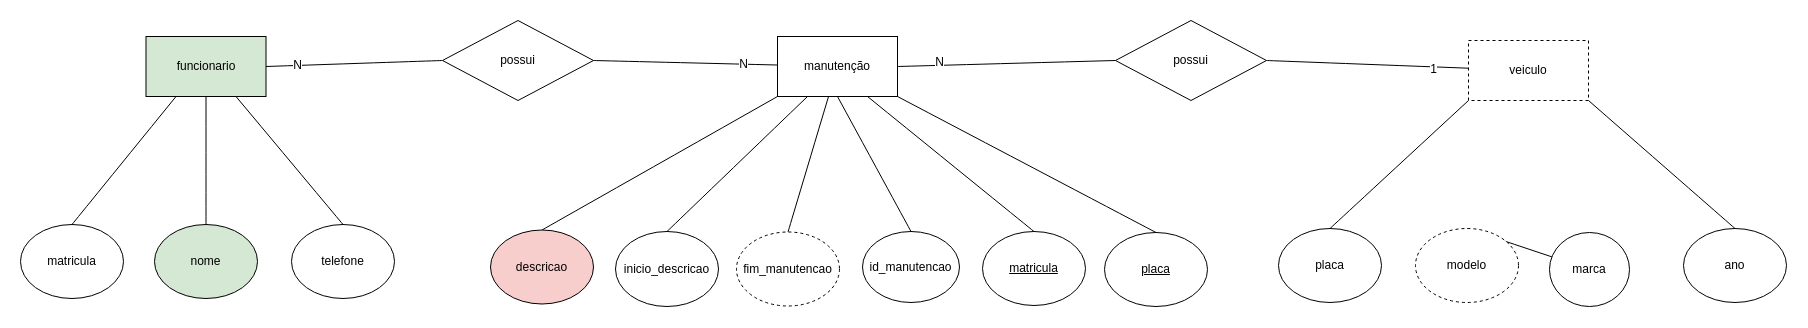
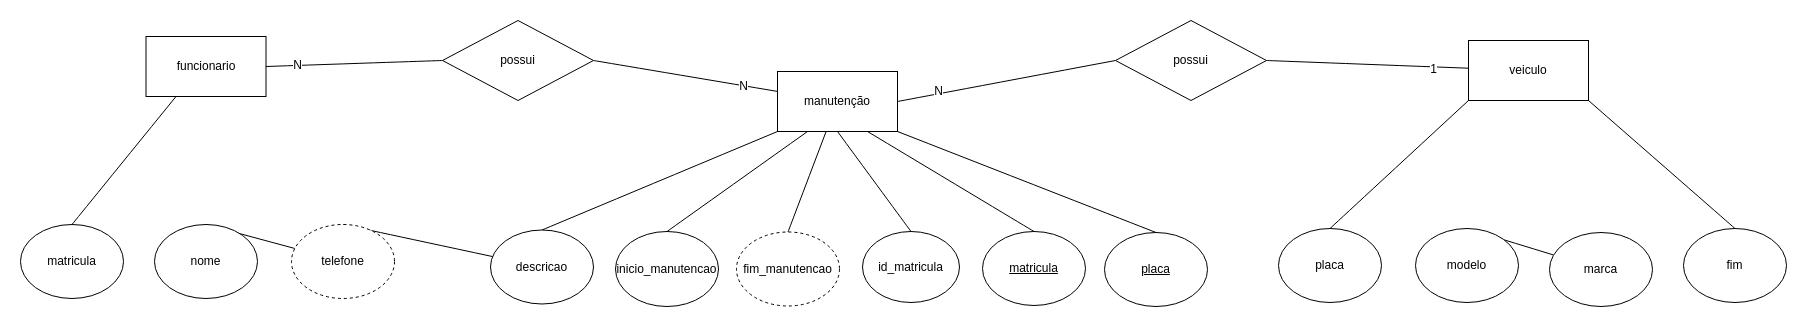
- <mxCell id="25" value="funcionario" style="rounded=0;whiteSpace=wrap;html=1;fillColor=#d5e8d4;" vertex="1" parent="1"><mxGeometry x="145.5" y="36" width="120" height="60" as="geometry" /></mxCell>
+ <mxCell id="25" value="funcionario" style="rounded=0;whiteSpace=wrap;html=1;" vertex="1" parent="1"><mxGeometry x="145.5" y="36" width="120" height="60" as="geometry" /></mxCell>
- <mxCell id="4" value="manutenção" style="rounded=0;whiteSpace=wrap;html=1;" vertex="1" parent="1"><mxGeometry x="777" y="36" width="120" height="60" as="geometry" /></mxCell>
+ <mxCell id="4" value="manutenção" style="rounded=0;whiteSpace=wrap;html=1;" vertex="1" parent="1"><mxGeometry x="777" y="71" width="120" height="60" as="geometry" /></mxCell>
- <mxCell id="17" value="veiculo" style="rounded=0;whiteSpace=wrap;html=1;dashed=1;" vertex="1" parent="1"><mxGeometry x="1468" y="40" width="120" height="60" as="geometry" /></mxCell>
+ <mxCell id="17" value="veiculo" style="rounded=0;whiteSpace=wrap;html=1;" vertex="1" parent="1"><mxGeometry x="1468" y="40" width="120" height="60" as="geometry" /></mxCell>
- <mxCell id="28" style="edgeStyle=none;curved=1;rounded=0;orthogonalLoop=1;jettySize=auto;html=1;exitX=0.5;exitY=0;exitDx=0;exitDy=0;entryX=0.5;entryY=1;entryDx=0;entryDy=0;strokeColor=default;align=center;verticalAlign=middle;fontFamily=Helvetica;fontSize=12;fontColor=default;labelBackgroundColor=default;startSize=8;endArrow=none;endFill=0;endSize=8;" edge="1" parent="1" source="29" target="25"><mxGeometry relative="1" as="geometry" /></mxCell>
+ <mxCell id="28" style="edgeStyle=none;curved=1;rounded=0;orthogonalLoop=1;jettySize=auto;html=1;exitX=0.5;exitY=0;exitDx=0;exitDy=0;strokeColor=default;align=center;verticalAlign=middle;fontFamily=Helvetica;fontSize=12;fontColor=default;labelBackgroundColor=default;startSize=8;endArrow=none;endFill=0;endSize=8;" edge="1" parent="1" source="29" target="31"><mxGeometry relative="1" as="geometry" /></mxCell>
- <mxCell id="30" style="edgeStyle=none;curved=1;rounded=0;orthogonalLoop=1;jettySize=auto;html=1;exitX=0.5;exitY=0;exitDx=0;exitDy=0;entryX=0.75;entryY=1;entryDx=0;entryDy=0;strokeColor=default;align=center;verticalAlign=middle;fontFamily=Helvetica;fontSize=12;fontColor=default;labelBackgroundColor=default;startSize=8;endArrow=none;endFill=0;endSize=8;" edge="1" parent="1" source="31" target="25"><mxGeometry relative="1" as="geometry" /></mxCell>
+ <mxCell id="30" style="edgeStyle=none;curved=1;rounded=0;orthogonalLoop=1;jettySize=auto;html=1;exitX=0.5;exitY=0;exitDx=0;exitDy=0;strokeColor=default;align=center;verticalAlign=middle;fontFamily=Helvetica;fontSize=12;fontColor=default;labelBackgroundColor=default;startSize=8;endArrow=none;endFill=0;endSize=8;" edge="1" parent="1" source="31" target="12"><mxGeometry relative="1" as="geometry" /></mxCell>
- <mxCell id="29" value="nome" style="ellipse;whiteSpace=wrap;html=1;fillColor=#d5e8d4;" vertex="1" parent="1"><mxGeometry x="154" y="224" width="103" height="74" as="geometry" /></mxCell>
+ <mxCell id="29" value="nome" style="ellipse;whiteSpace=wrap;html=1;" vertex="1" parent="1"><mxGeometry x="154" y="224" width="103" height="74" as="geometry" /></mxCell>
- <mxCell id="31" value="telefone" style="ellipse;whiteSpace=wrap;html=1;" vertex="1" parent="1"><mxGeometry x="291" y="224" width="103" height="74" as="geometry" /></mxCell>
+ <mxCell id="31" value="telefone" style="ellipse;whiteSpace=wrap;html=1;dashed=1;" vertex="1" parent="1"><mxGeometry x="291" y="224" width="103" height="74" as="geometry" /></mxCell>
- <mxCell id="21" value="modelo" style="ellipse;whiteSpace=wrap;html=1;dashed=1;" vertex="1" parent="1"><mxGeometry x="1415" y="228" width="103" height="74" as="geometry" /></mxCell>
+ <mxCell id="21" value="modelo" style="ellipse;whiteSpace=wrap;html=1;" vertex="1" parent="1"><mxGeometry x="1415" y="228" width="103" height="74" as="geometry" /></mxCell>
- <mxCell id="24" value="ano" style="ellipse;whiteSpace=wrap;html=1;" vertex="1" parent="1"><mxGeometry x="1683" y="228" width="103" height="74" as="geometry" /></mxCell>
+ <mxCell id="24" value="fim" style="ellipse;whiteSpace=wrap;html=1;" vertex="1" parent="1"><mxGeometry x="1683" y="228" width="103" height="74" as="geometry" /></mxCell>
- <mxCell id="12" value="descricao" style="ellipse;whiteSpace=wrap;html=1;fillColor=#f8cecc;" vertex="1" parent="1"><mxGeometry x="490" y="229.5" width="103" height="74" as="geometry" /></mxCell>
+ <mxCell id="12" value="descricao" style="ellipse;whiteSpace=wrap;html=1;" vertex="1" parent="1"><mxGeometry x="490" y="229.5" width="103" height="74" as="geometry" /></mxCell>
- <mxCell id="6" value="id_manutencao" style="ellipse;whiteSpace=wrap;html=1;" vertex="1" parent="1"><mxGeometry x="862" y="231" width="97" height="71" as="geometry" /></mxCell>
+ <mxCell id="6" value="id_matricula" style="ellipse;whiteSpace=wrap;html=1;" vertex="1" parent="1"><mxGeometry x="862" y="231" width="97" height="71" as="geometry" /></mxCell>
- <mxCell id="8" value="inicio_descricao" style="ellipse;whiteSpace=wrap;html=1;" vertex="1" parent="1"><mxGeometry x="615" y="231" width="103" height="75" as="geometry" /></mxCell>
+ <mxCell id="8" value="inicio_manutencao" style="ellipse;whiteSpace=wrap;html=1;" vertex="1" parent="1"><mxGeometry x="615" y="231" width="103" height="75" as="geometry" /></mxCell>
- <mxCell id="22" value="marca" style="ellipse;whiteSpace=wrap;html=1;" vertex="1" parent="1"><mxGeometry x="1549" y="232" width="80" height="74" as="geometry" /></mxCell>
+ <mxCell id="22" value="marca" style="ellipse;whiteSpace=wrap;html=1;" vertex="1" parent="1"><mxGeometry x="1549" y="232" width="103" height="74" as="geometry" /></mxCell>
